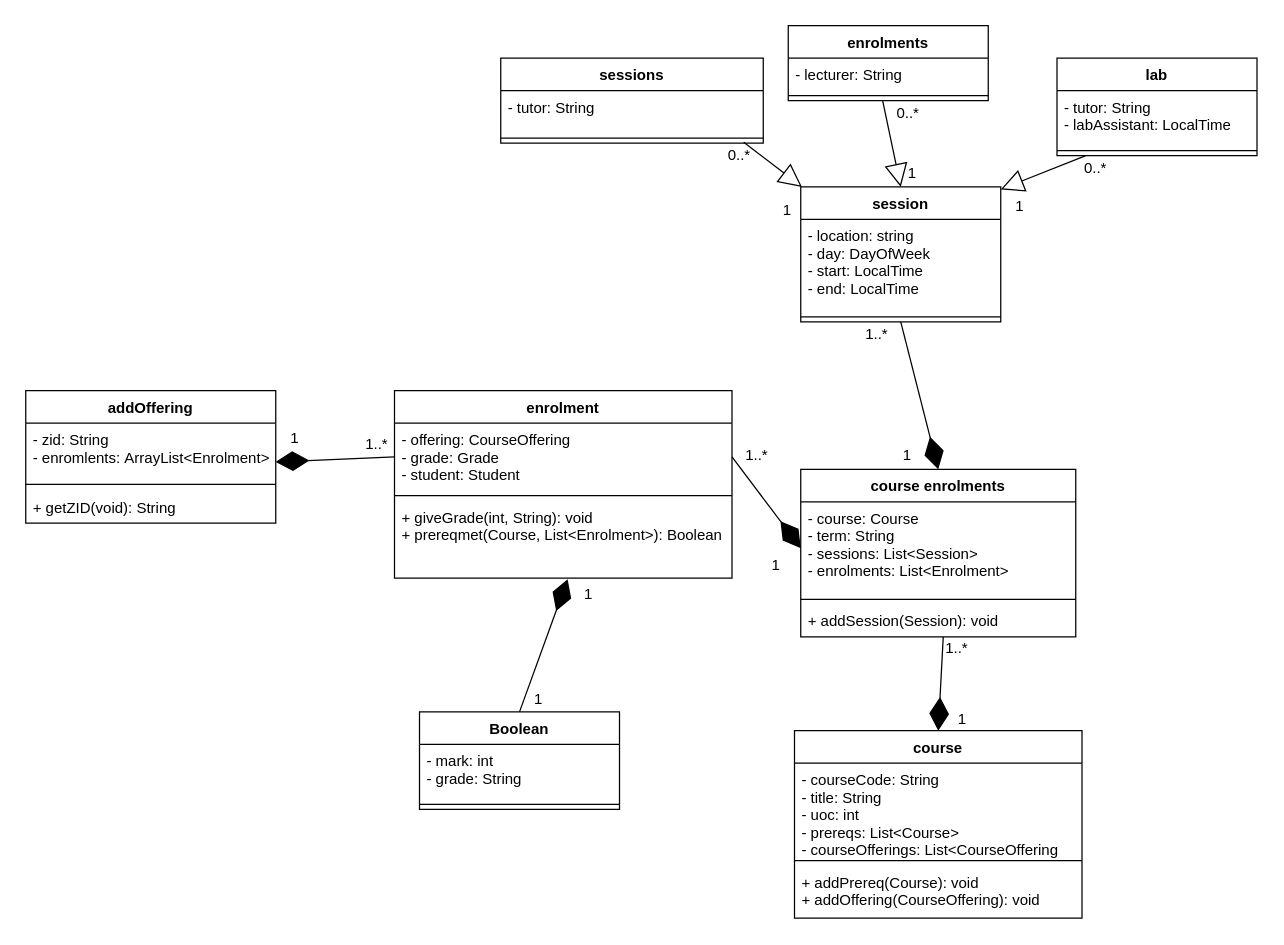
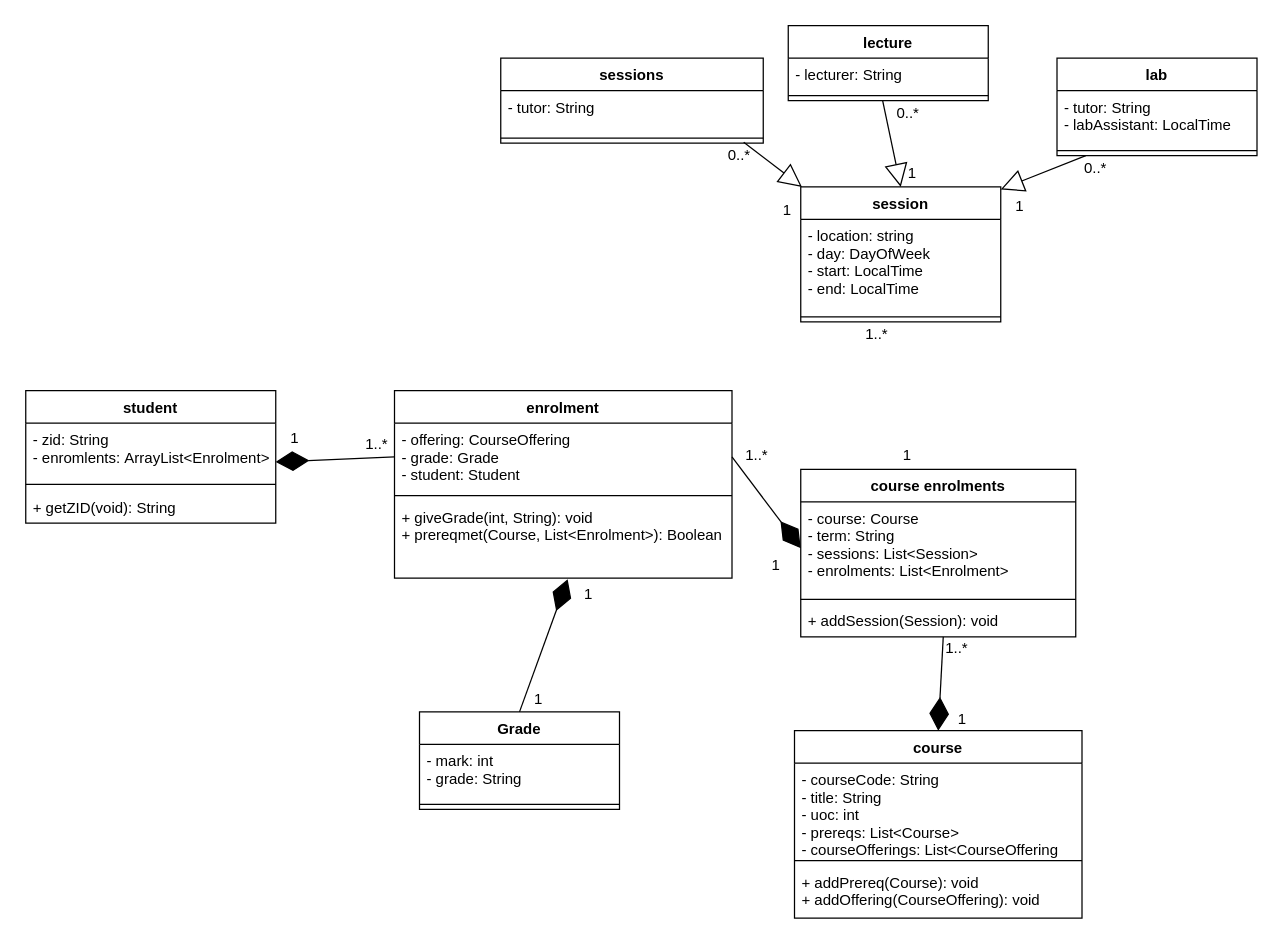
- <mxCell id="32" value="enrolments" style="swimlane;fontStyle=1;align=center;verticalAlign=top;childLayout=stackLayout;horizontal=1;startSize=26;horizontalStack=0;resizeParent=1;resizeParentMax=0;resizeLast=0;collapsible=1;marginBottom=0;" parent="1" vertex="1"><mxGeometry x="630" y="20" width="160" height="60" as="geometry" /></mxCell>
+ <mxCell id="32" value="lecture" style="swimlane;fontStyle=1;align=center;verticalAlign=top;childLayout=stackLayout;horizontal=1;startSize=26;horizontalStack=0;resizeParent=1;resizeParentMax=0;resizeLast=0;collapsible=1;marginBottom=0;" parent="1" vertex="1"><mxGeometry x="630" y="20" width="160" height="60" as="geometry" /></mxCell>
- <mxCell id="25" value="" style="endArrow=diamondThin;endFill=1;endSize=24;html=1;entryX=0.5;entryY=0;entryDx=0;entryDy=0;exitX=0.5;exitY=1;exitDx=0;exitDy=0;" parent="1" target="10" edge="1" source="14"><mxGeometry width="160" relative="1" as="geometry"><mxPoint x="720" y="289" as="sourcePoint" /><mxPoint x="750" y="89" as="targetPoint" /></mxGeometry></mxCell>
- <mxCell id="2" value="addOffering" style="swimlane;fontStyle=1;align=center;verticalAlign=top;childLayout=stackLayout;horizontal=1;startSize=26;horizontalStack=0;resizeParent=1;resizeParentMax=0;resizeLast=0;collapsible=1;marginBottom=0;" parent="1" vertex="1"><mxGeometry x="20" y="312" width="200" height="106" as="geometry" /></mxCell>
+ <mxCell id="2" value="student" style="swimlane;fontStyle=1;align=center;verticalAlign=top;childLayout=stackLayout;horizontal=1;startSize=26;horizontalStack=0;resizeParent=1;resizeParentMax=0;resizeLast=0;collapsible=1;marginBottom=0;" parent="1" vertex="1"><mxGeometry x="20" y="312" width="200" height="106" as="geometry" /></mxCell>
- <mxCell id="22" value="Boolean" style="swimlane;fontStyle=1;align=center;verticalAlign=top;childLayout=stackLayout;horizontal=1;startSize=26;horizontalStack=0;resizeParent=1;resizeParentMax=0;resizeLast=0;collapsible=1;marginBottom=0;" parent="1" vertex="1"><mxGeometry x="335" y="569" width="160" height="78" as="geometry" /></mxCell>
+ <mxCell id="22" value="Grade" style="swimlane;fontStyle=1;align=center;verticalAlign=top;childLayout=stackLayout;horizontal=1;startSize=26;horizontalStack=0;resizeParent=1;resizeParentMax=0;resizeLast=0;collapsible=1;marginBottom=0;" parent="1" vertex="1"><mxGeometry x="335" y="569" width="160" height="78" as="geometry" /></mxCell>
